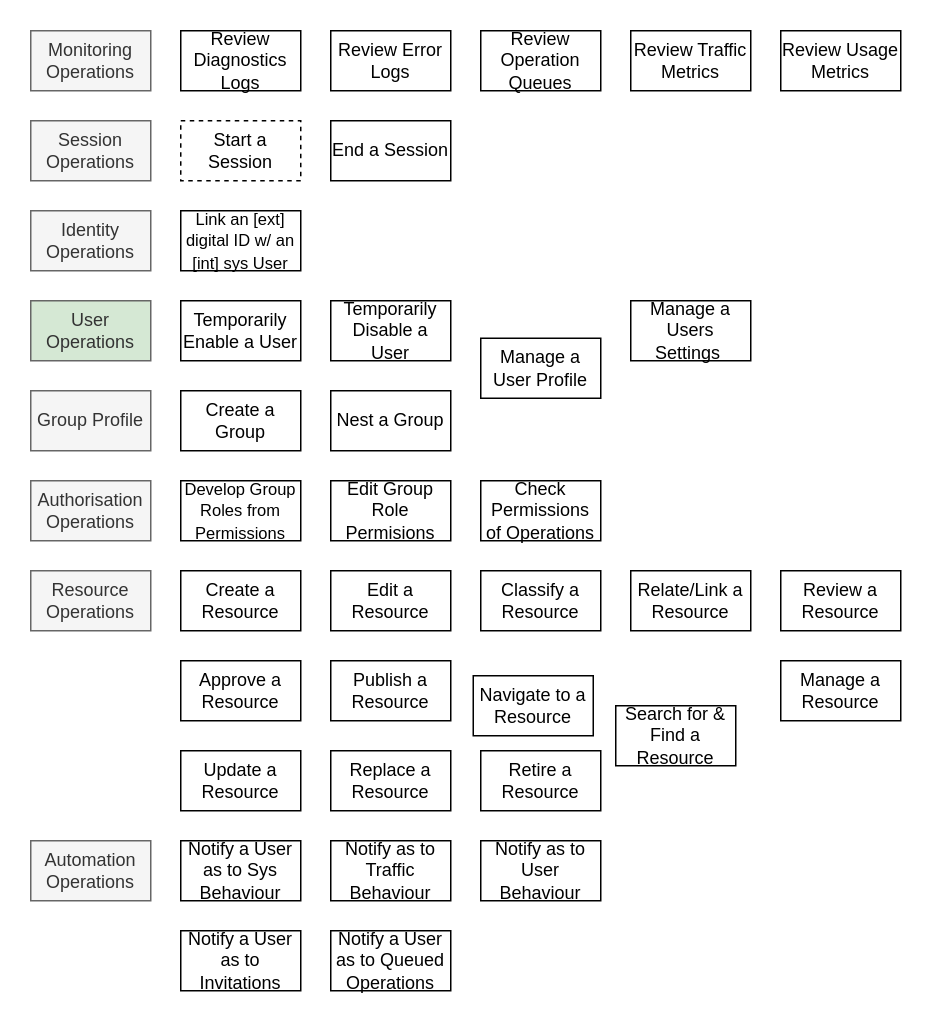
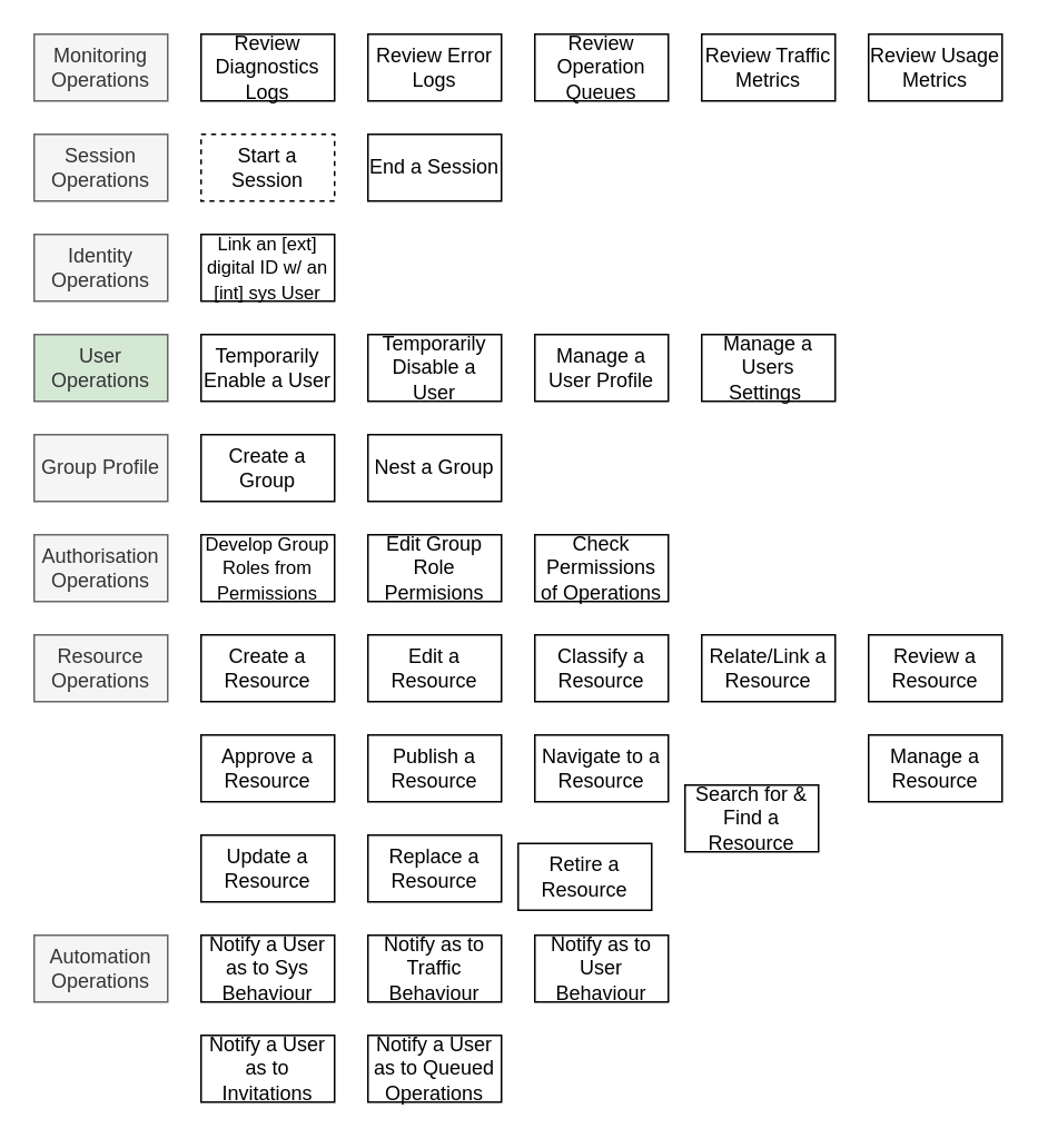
- <mxCell id="9" value="Manage a User Profile" style="rounded=0;whiteSpace=wrap;html=1;" parent="1" vertex="1"><mxGeometry x="320" y="225" width="80" height="40" as="geometry" /></mxCell>
+ <mxCell id="9" value="Manage a User Profile" style="rounded=0;whiteSpace=wrap;html=1;" parent="1" vertex="1"><mxGeometry x="320" y="200" width="80" height="40" as="geometry" /></mxCell>
- <mxCell id="26" value="Navigate to a Resource" style="rounded=0;whiteSpace=wrap;html=1;" parent="1" vertex="1"><mxGeometry x="315" y="450" width="80" height="40" as="geometry" /></mxCell>
+ <mxCell id="26" value="Navigate to a Resource" style="rounded=0;whiteSpace=wrap;html=1;" parent="1" vertex="1"><mxGeometry x="320" y="440" width="80" height="40" as="geometry" /></mxCell>
- <mxCell id="22" value="Retire a Resource" style="rounded=0;whiteSpace=wrap;html=1;" parent="1" vertex="1"><mxGeometry x="320" y="500" width="80" height="40" as="geometry" /></mxCell>
+ <mxCell id="22" value="Retire a Resource" style="rounded=0;whiteSpace=wrap;html=1;" parent="1" vertex="1"><mxGeometry x="310" y="505" width="80" height="40" as="geometry" /></mxCell>
